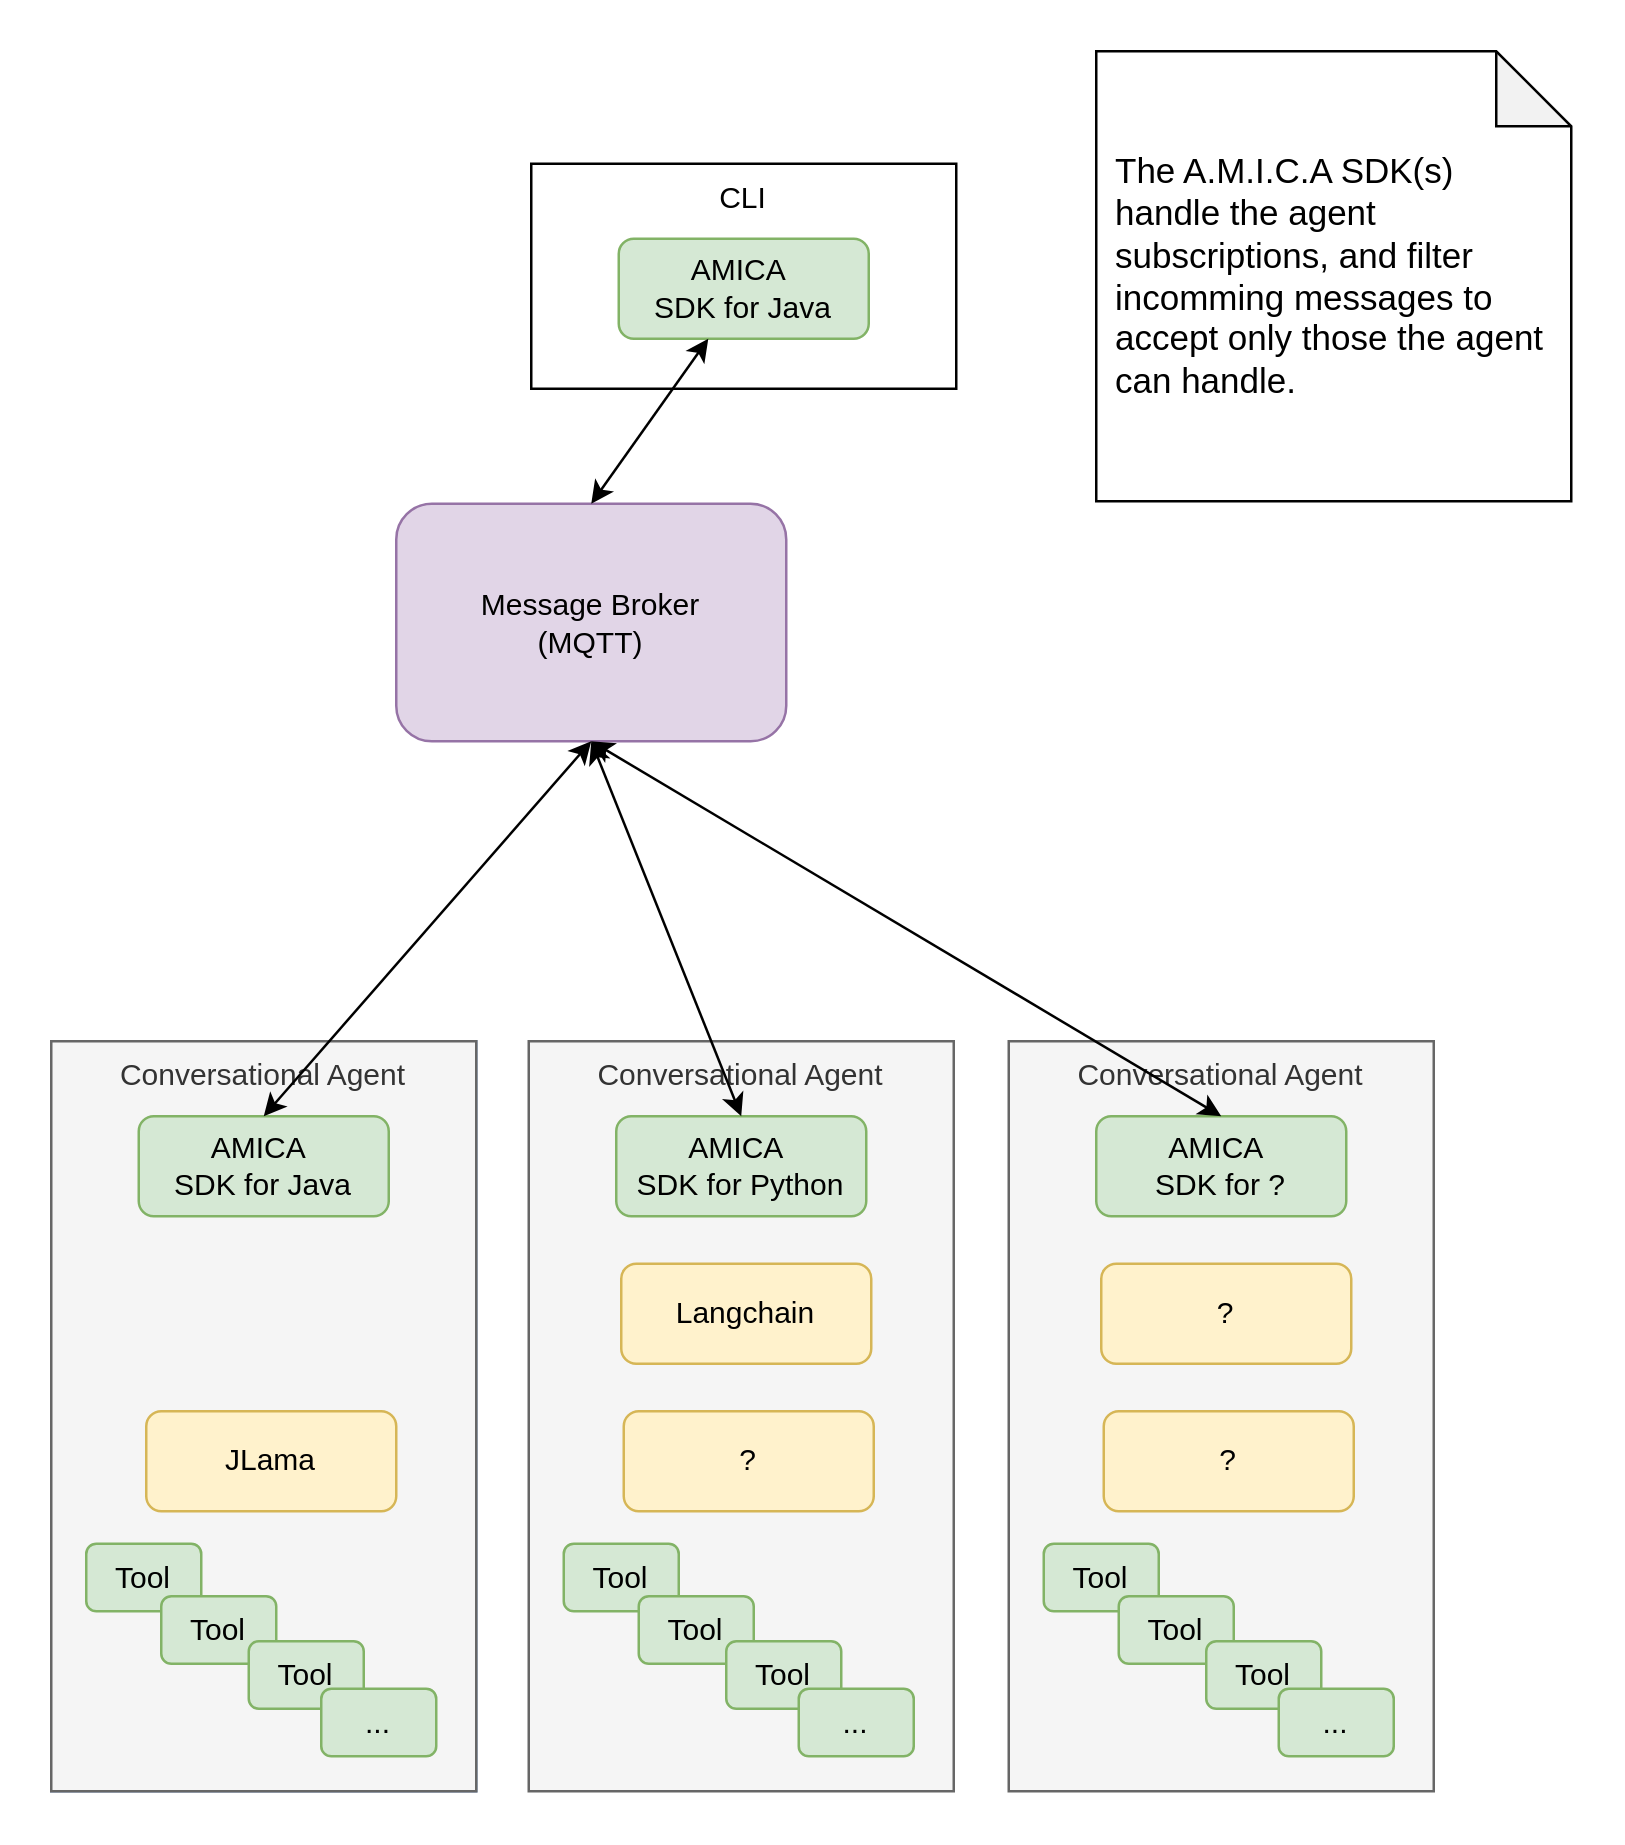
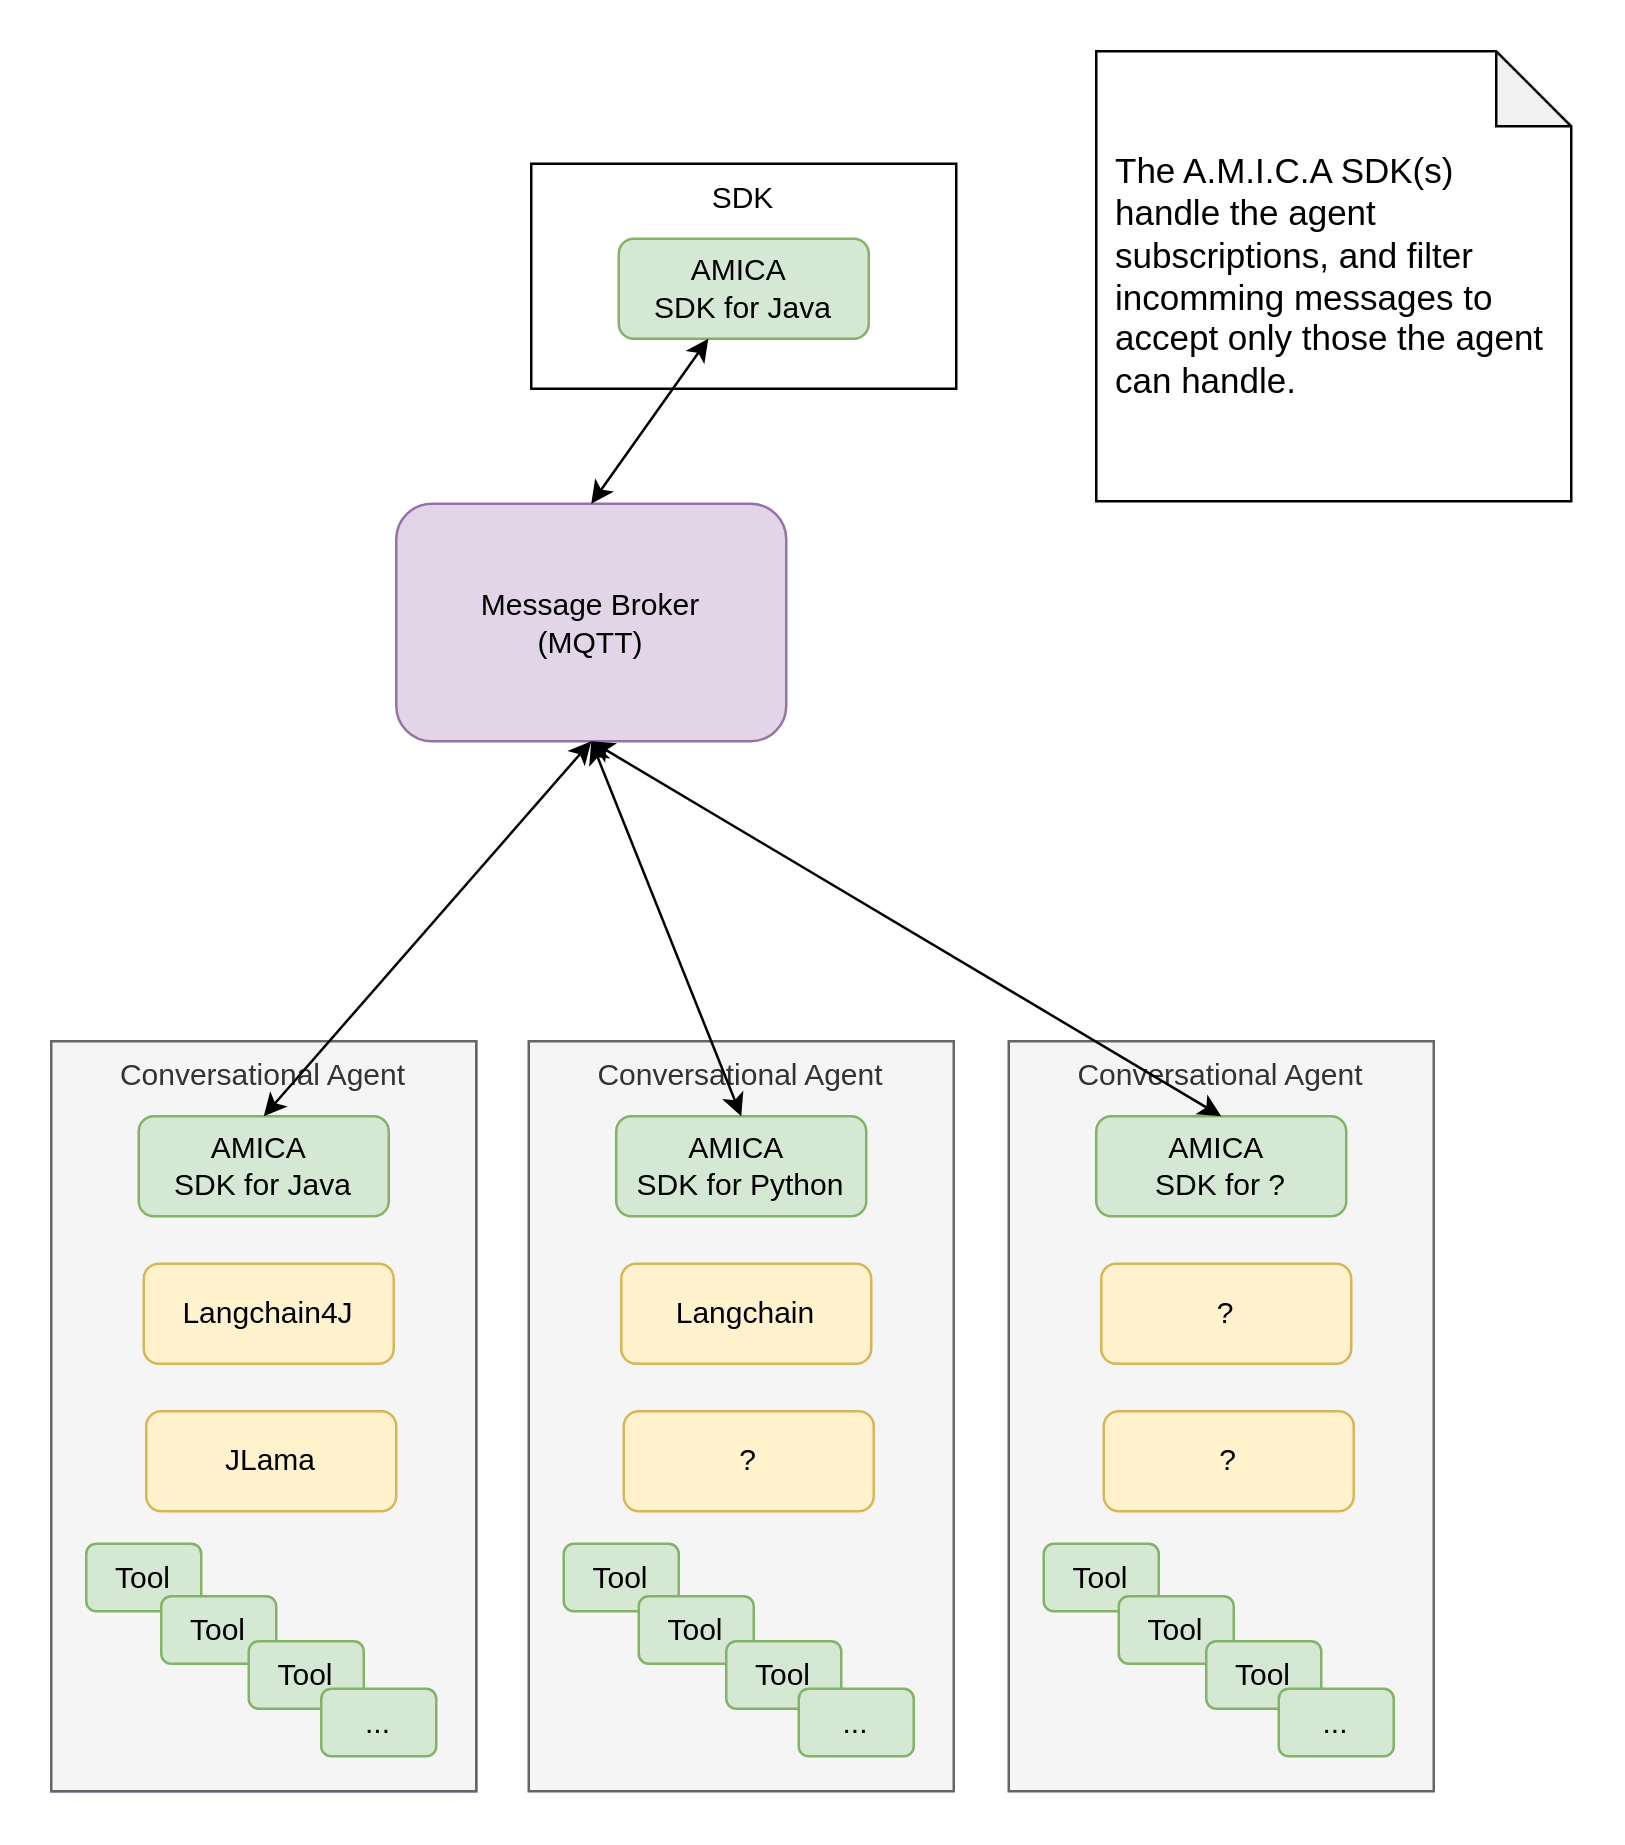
- <mxCell id="4" value="CLI" style="rounded=0;whiteSpace=wrap;html=1;verticalAlign=top;" vertex="1" parent="3"><mxGeometry width="170" height="90" as="geometry" /></mxCell>
+ <mxCell id="4" value="SDK" style="rounded=0;whiteSpace=wrap;html=1;verticalAlign=top;" vertex="1" parent="3"><mxGeometry width="170" height="90" as="geometry" /></mxCell>
+ <mxCell id="9" value="Langchain4J" style="rounded=1;whiteSpace=wrap;html=1;fillColor=#fff2cc;strokeColor=#d6b656;" vertex="1" parent="1"><mxGeometry x="57" y="505" width="100" height="40" as="geometry" /></mxCell>
